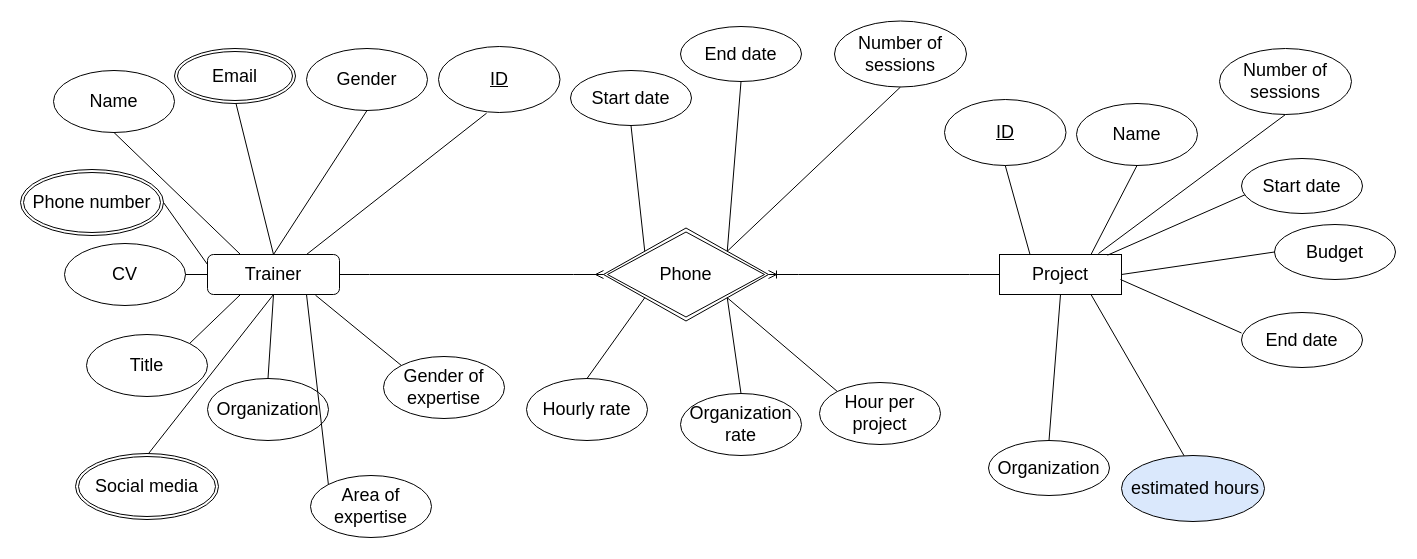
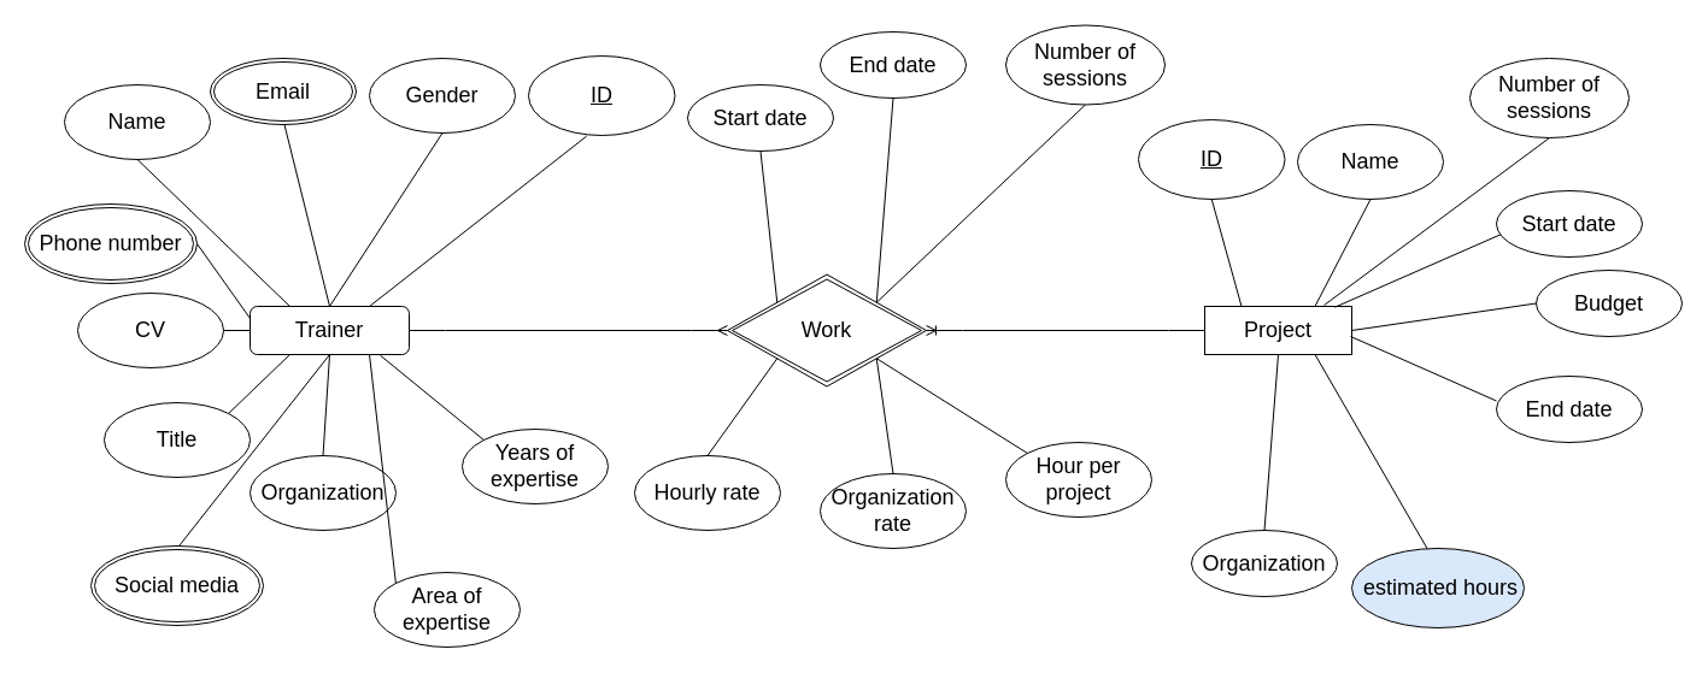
- <mxCell id="40" value="&lt;font style=&quot;font-size: 18px;&quot;&gt;Phone&lt;/font&gt;" style="shape=rhombus;double=1;perimeter=rhombusPerimeter;whiteSpace=wrap;html=1;align=center;" vertex="1" parent="1"><mxGeometry x="603" y="227.5" width="165" height="93" as="geometry" /></mxCell>
+ <mxCell id="40" value="&lt;font style=&quot;font-size: 18px;&quot;&gt;Work&lt;/font&gt;" style="shape=rhombus;double=1;perimeter=rhombusPerimeter;whiteSpace=wrap;html=1;align=center;" vertex="1" parent="1"><mxGeometry x="603" y="227.5" width="165" height="93" as="geometry" /></mxCell>
- <mxCell id="15" value="&lt;font style=&quot;font-size: 18px;&quot;&gt;Gender of expertise&lt;/font&gt;" style="ellipse;whiteSpace=wrap;html=1;align=center;" vertex="1" parent="1"><mxGeometry x="383" y="356" width="121" height="62" as="geometry" /></mxCell>
+ <mxCell id="15" value="&lt;font style=&quot;font-size: 18px;&quot;&gt;Years of expertise&lt;/font&gt;" style="ellipse;whiteSpace=wrap;html=1;align=center;" vertex="1" parent="1"><mxGeometry x="383" y="356" width="121" height="62" as="geometry" /></mxCell>
- <mxCell id="47" value="&lt;font style=&quot;font-size: 18px;&quot;&gt;Hour per project&lt;/font&gt;" style="ellipse;whiteSpace=wrap;html=1;align=center;" vertex="1" parent="1"><mxGeometry x="819" y="382" width="121" height="62" as="geometry" /></mxCell>
+ <mxCell id="47" value="&lt;font style=&quot;font-size: 18px;&quot;&gt;Hour per project&lt;/font&gt;" style="ellipse;whiteSpace=wrap;html=1;align=center;" vertex="1" parent="1"><mxGeometry x="834" y="367" width="121" height="62" as="geometry" /></mxCell>
